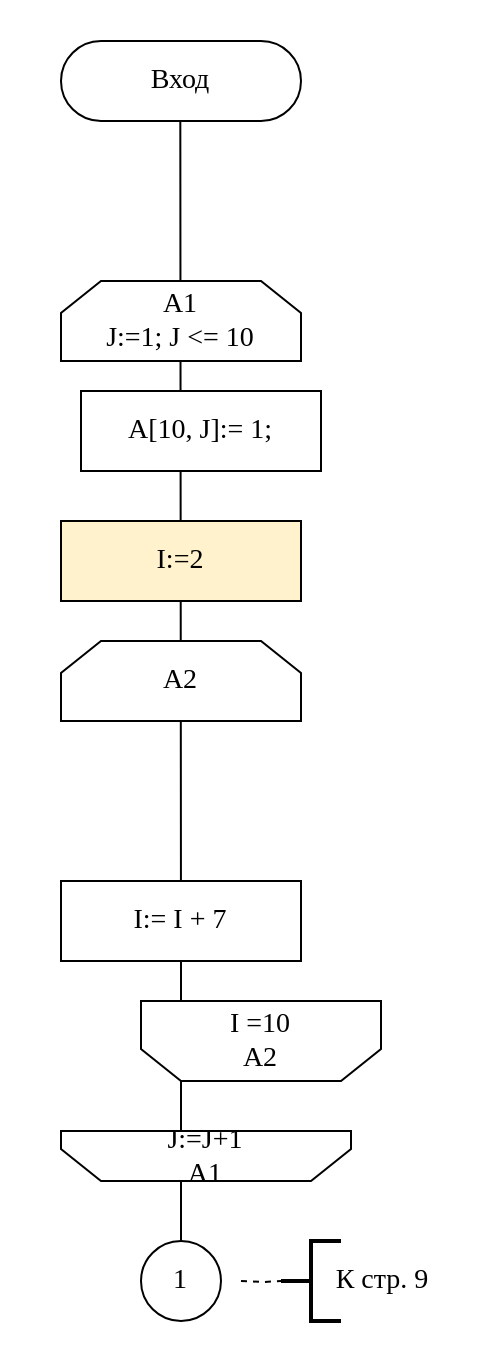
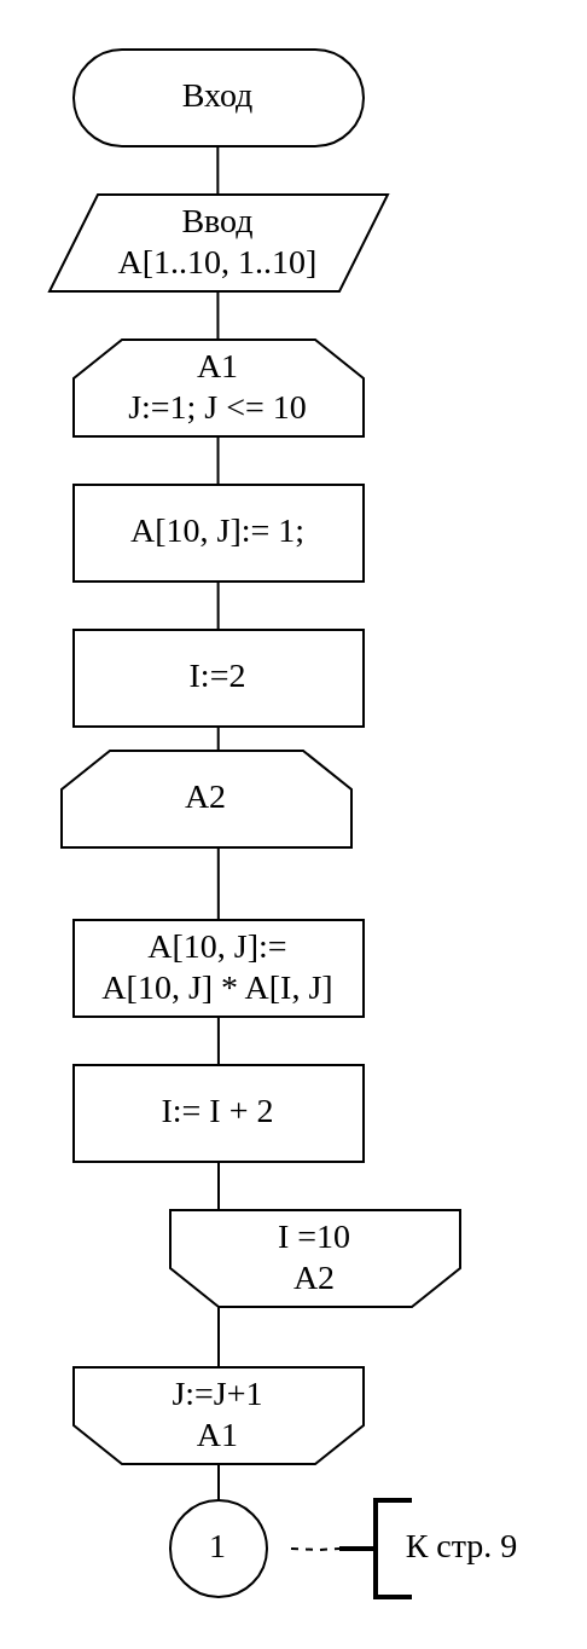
+ <mxCell id="5" value="Ввод &lt;br&gt;A[1..10, 1..10]" style="shape=parallelogram;perimeter=parallelogramPerimeter;whiteSpace=wrap;html=1;fixedSize=1;fontFamily=Times New Roman;fontSize=14;" parent="1" vertex="1"><mxGeometry x="20" y="80" width="140" height="40" as="geometry" /></mxCell>
- <mxCell id="8" value="&lt;div style=&quot;font-size: 14px&quot;&gt;&lt;span style=&quot;font-size: 14px&quot;&gt;A[10, J]:= 1;&lt;/span&gt;&lt;br style=&quot;font-size: 14px&quot;&gt;&lt;/div&gt;" style="rounded=0;whiteSpace=wrap;html=1;fontSize=14;fontFamily=Times New Roman;" parent="1" vertex="1"><mxGeometry x="40" y="195" width="120" height="40" as="geometry" /></mxCell>
+ <mxCell id="8" value="&lt;div style=&quot;font-size: 14px&quot;&gt;&lt;span style=&quot;font-size: 14px&quot;&gt;A[10, J]:= 1;&lt;/span&gt;&lt;br style=&quot;font-size: 14px&quot;&gt;&lt;/div&gt;" style="rounded=0;whiteSpace=wrap;html=1;fontSize=14;fontFamily=Times New Roman;" parent="1" vertex="1"><mxGeometry x="30" y="200" width="120" height="40" as="geometry" /></mxCell>
- <mxCell id="9" value="&lt;div style=&quot;font-size: 14px;&quot;&gt;&lt;span style=&quot;font-size: 14px;&quot;&gt;I:=2&lt;/span&gt;&lt;br style=&quot;font-size: 14px;&quot;&gt;&lt;/div&gt;" style="rounded=0;whiteSpace=wrap;html=1;fontSize=14;fontFamily=Times New Roman;fillColor=#fff2cc;" parent="1" vertex="1"><mxGeometry x="30" y="260" width="120" height="40" as="geometry" /></mxCell>
+ <mxCell id="9" value="&lt;div style=&quot;font-size: 14px;&quot;&gt;&lt;span style=&quot;font-size: 14px;&quot;&gt;I:=2&lt;/span&gt;&lt;br style=&quot;font-size: 14px;&quot;&gt;&lt;/div&gt;" style="rounded=0;whiteSpace=wrap;html=1;fontSize=14;fontFamily=Times New Roman;" parent="1" vertex="1"><mxGeometry x="30" y="260" width="120" height="40" as="geometry" /></mxCell>
- <mxCell id="10" value="А2" style="shape=loopLimit;whiteSpace=wrap;html=1;rounded=0;strokeWidth=1;fontFamily=Times New Roman;fontSize=14;" parent="1" vertex="1"><mxGeometry x="30" y="320" width="120" height="40" as="geometry" /></mxCell>
+ <mxCell id="10" value="А2" style="shape=loopLimit;whiteSpace=wrap;html=1;rounded=0;strokeWidth=1;fontFamily=Times New Roman;fontSize=14;" parent="1" vertex="1"><mxGeometry x="25" y="310" width="120" height="40" as="geometry" /></mxCell>
+ <mxCell id="11" value="&lt;span lang=&quot;EN-US&quot; style=&quot;font-family: &amp;#34;times new roman&amp;#34; , serif&quot;&gt;A[10, J]:= &lt;br&gt;A[10, J] * A[I, J]&lt;/span&gt;" style="rounded=0;whiteSpace=wrap;html=1;fontSize=14;fontFamily=Times New Roman;" parent="1" vertex="1"><mxGeometry x="30" y="380" width="120" height="40" as="geometry" /></mxCell>
- <mxCell id="6" value="I:= I + 7" style="rounded=0;whiteSpace=wrap;html=1;fontSize=14;fontFamily=Times New Roman;" parent="1" vertex="1"><mxGeometry x="30" y="440" width="120" height="40" as="geometry" /></mxCell>
+ <mxCell id="6" value="I:= I + 2" style="rounded=0;whiteSpace=wrap;html=1;fontSize=14;fontFamily=Times New Roman;" parent="1" vertex="1"><mxGeometry x="30" y="440" width="120" height="40" as="geometry" /></mxCell>
- <mxCell id="12" value="J:=J+1&lt;br style=&quot;font-size: 14px;&quot;&gt;А1" style="shape=loopLimit;whiteSpace=wrap;html=1;rounded=0;strokeWidth=1;direction=west;fontFamily=Times New Roman;fontSize=14;" parent="1" vertex="1"><mxGeometry x="30" y="565" width="145" height="25" as="geometry" /></mxCell>
+ <mxCell id="12" value="J:=J+1&lt;br style=&quot;font-size: 14px;&quot;&gt;А1" style="shape=loopLimit;whiteSpace=wrap;html=1;rounded=0;strokeWidth=1;direction=west;fontFamily=Times New Roman;fontSize=14;" parent="1" vertex="1"><mxGeometry x="30" y="565" width="120" height="40" as="geometry" /></mxCell>
